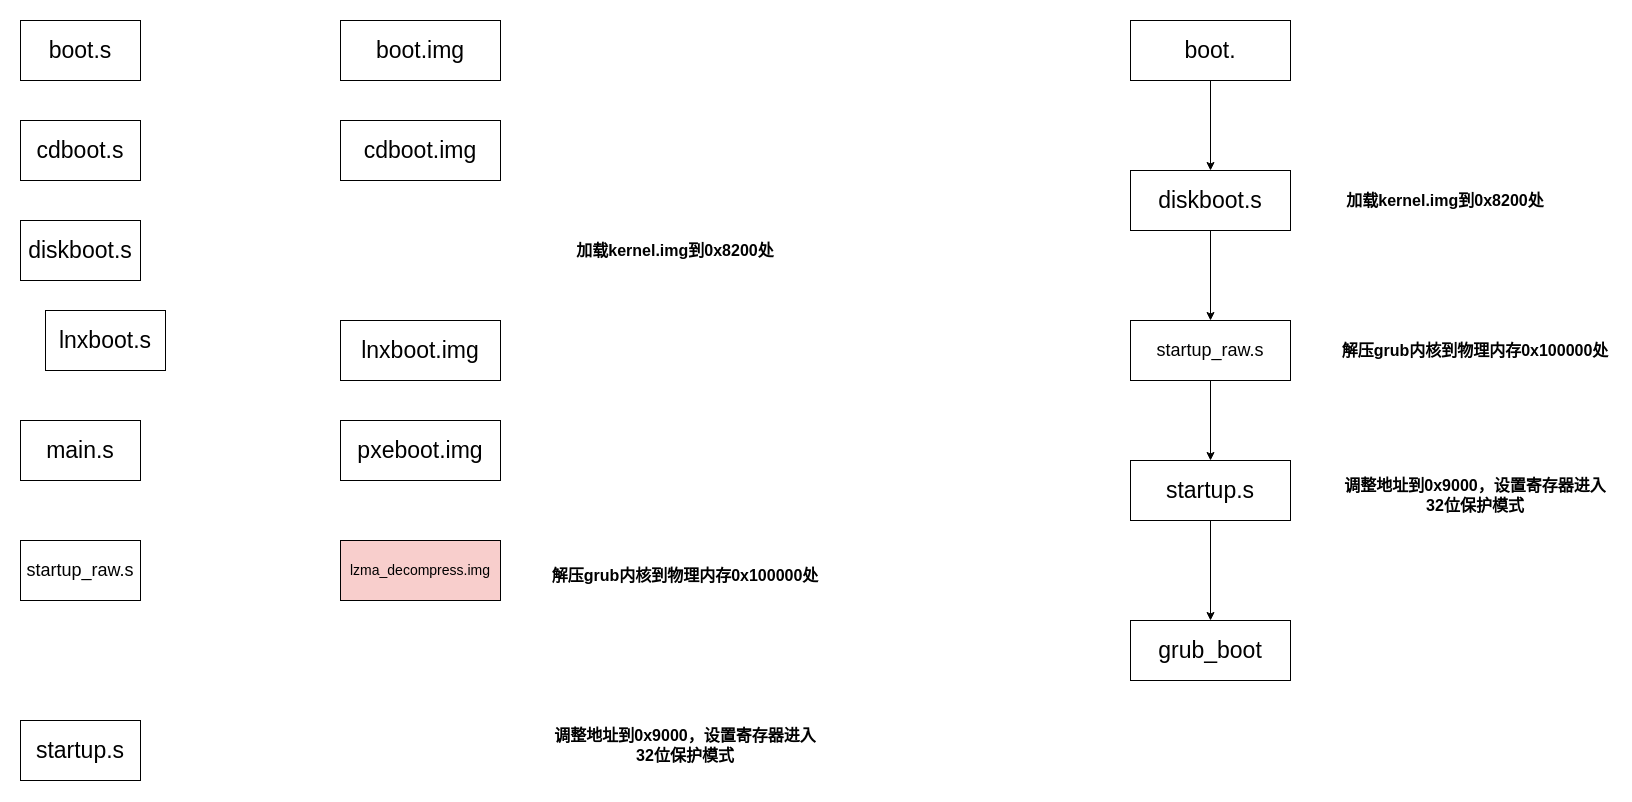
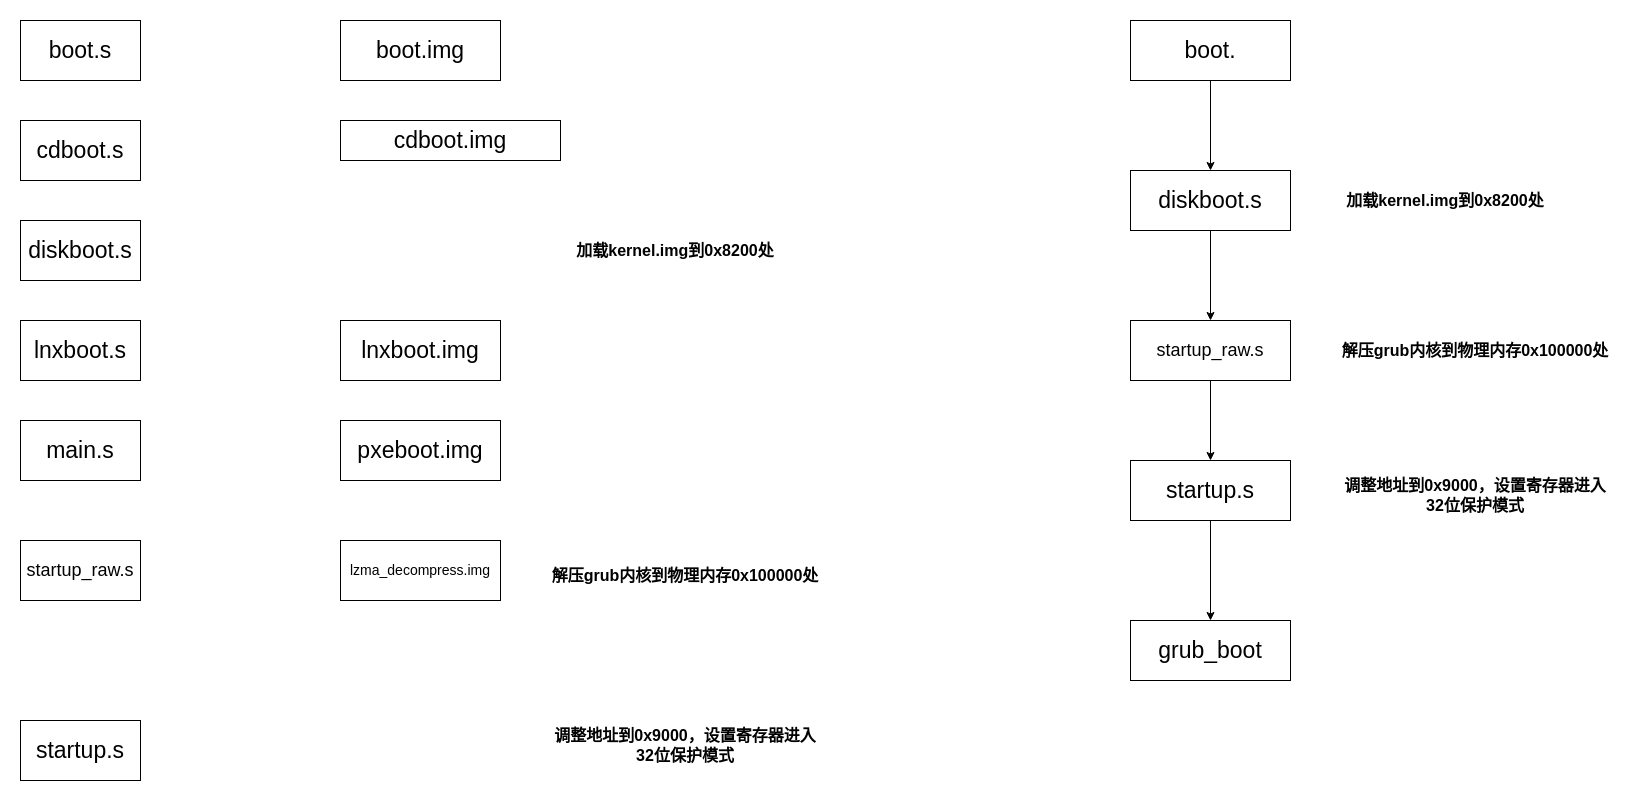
- <mxCell id="8" value="&lt;font style=&quot;font-size: 23px;&quot;&gt;cdboot.img&lt;/font&gt;" style="rounded=0;whiteSpace=wrap;html=1;" parent="1" vertex="1"><mxGeometry x="340" y="120" width="160" height="60" as="geometry" /></mxCell>
+ <mxCell id="8" value="&lt;font style=&quot;font-size: 23px;&quot;&gt;cdboot.img&lt;/font&gt;" style="rounded=0;whiteSpace=wrap;html=1;" parent="1" vertex="1"><mxGeometry x="340" y="120" width="220" height="40" as="geometry" /></mxCell>
- <mxCell id="6" value="&lt;font style=&quot;font-size: 23px;&quot;&gt;lnxboot.s&lt;/font&gt;" style="rounded=0;whiteSpace=wrap;html=1;" parent="1" vertex="1"><mxGeometry x="45" y="310" width="120" height="60" as="geometry" /></mxCell>
+ <mxCell id="6" value="&lt;font style=&quot;font-size: 23px;&quot;&gt;lnxboot.s&lt;/font&gt;" style="rounded=0;whiteSpace=wrap;html=1;" parent="1" vertex="1"><mxGeometry x="20" y="320" width="120" height="60" as="geometry" /></mxCell>
- <mxCell id="28" value="&lt;font style=&quot;font-size: 14px;&quot;&gt;lzma_decompress.img&lt;/font&gt;" style="rounded=0;whiteSpace=wrap;html=1;fillColor=#f8cecc;" vertex="1" parent="1"><mxGeometry x="340" y="540" width="160" height="60" as="geometry" /></mxCell>
+ <mxCell id="28" value="&lt;font style=&quot;font-size: 14px;&quot;&gt;lzma_decompress.img&lt;/font&gt;" style="rounded=0;whiteSpace=wrap;html=1;" vertex="1" parent="1"><mxGeometry x="340" y="540" width="160" height="60" as="geometry" /></mxCell>
